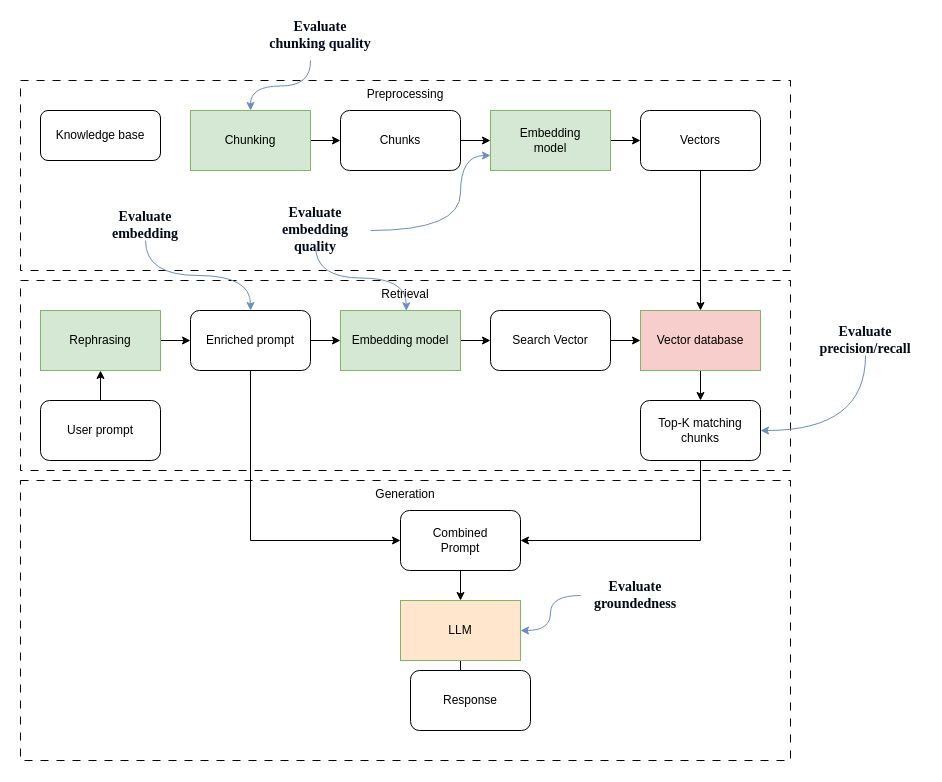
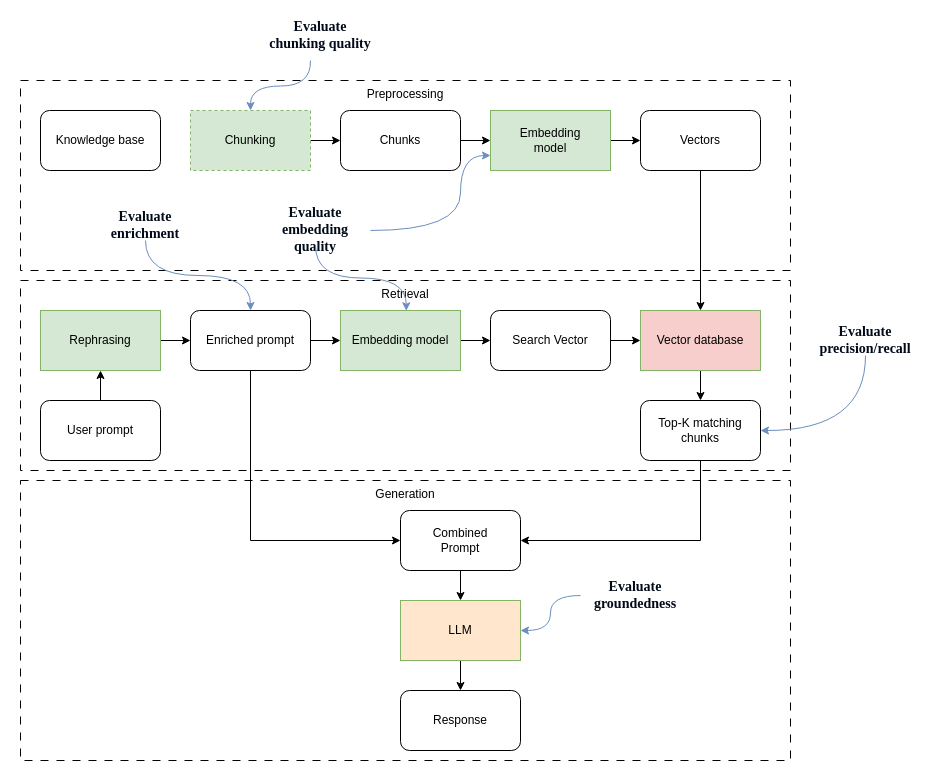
- <mxCell id="5" value="Knowledge base" style="rounded=1;whiteSpace=wrap;html=1;" parent="1" vertex="1"><mxGeometry x="40" y="110" width="120" height="50" as="geometry" /></mxCell>
+ <mxCell id="5" value="Knowledge base" style="rounded=1;whiteSpace=wrap;html=1;" parent="1" vertex="1"><mxGeometry x="40" y="110" width="120" height="60" as="geometry" /></mxCell>
- <mxCell id="7" value="Chunking" style="rounded=0;whiteSpace=wrap;html=1;fillColor=#d5e8d4;strokeColor=#82b366;" parent="1" vertex="1"><mxGeometry x="190" y="110" width="120" height="60" as="geometry" /></mxCell>
+ <mxCell id="7" value="Chunking" style="rounded=0;whiteSpace=wrap;html=1;fillColor=#d5e8d4;strokeColor=#82b366;dashed=1;" parent="1" vertex="1"><mxGeometry x="190" y="110" width="120" height="60" as="geometry" /></mxCell>
- <mxCell id="44" value="Evaluate embedding" style="text;html=1;align=center;verticalAlign=middle;whiteSpace=wrap;rounded=0;fontFamily=Ink Free;fontSize=14;fontColor=light-dark(#000a19, #7c92b6);fontStyle=1" vertex="1" parent="1"><mxGeometry x="90" y="210" width="110" height="30" as="geometry" /></mxCell>
+ <mxCell id="44" value="Evaluate enrichment" style="text;html=1;align=center;verticalAlign=middle;whiteSpace=wrap;rounded=0;fontFamily=Ink Free;fontSize=14;fontColor=light-dark(#000a19, #7c92b6);fontStyle=1" vertex="1" parent="1"><mxGeometry x="90" y="210" width="110" height="30" as="geometry" /></mxCell>
- <mxCell id="29" value="Response" style="rounded=1;whiteSpace=wrap;html=1;" vertex="1" parent="1"><mxGeometry x="410" y="670" width="120" height="60" as="geometry" /></mxCell>
+ <mxCell id="29" value="Response" style="rounded=1;whiteSpace=wrap;html=1;" vertex="1" parent="1"><mxGeometry x="400" y="690" width="120" height="60" as="geometry" /></mxCell>
